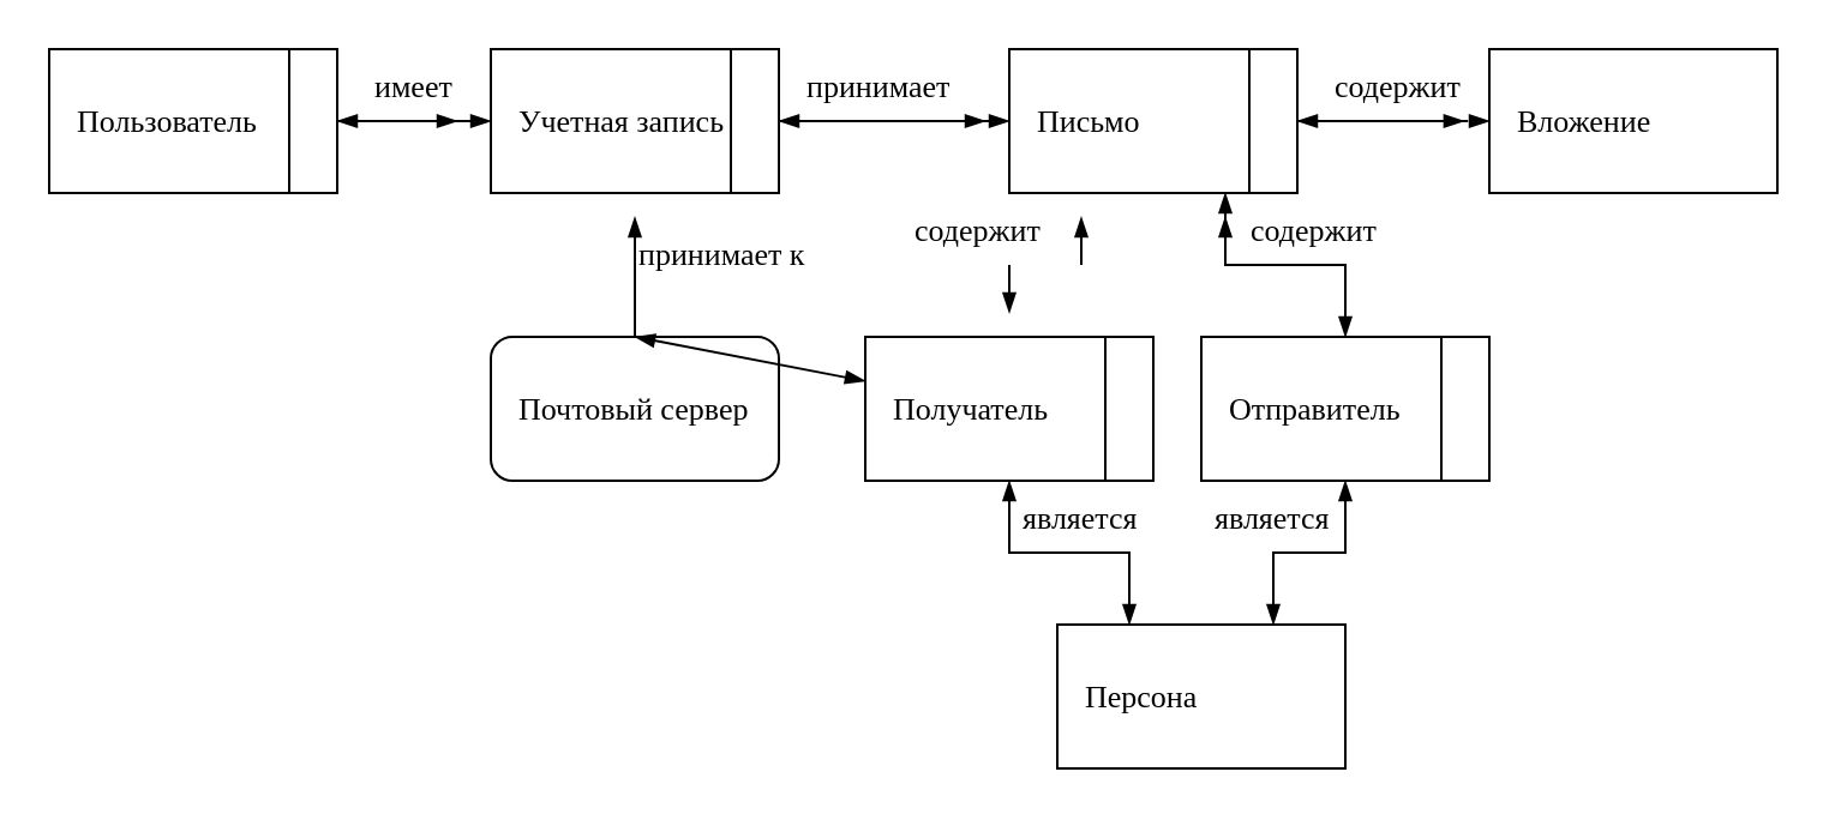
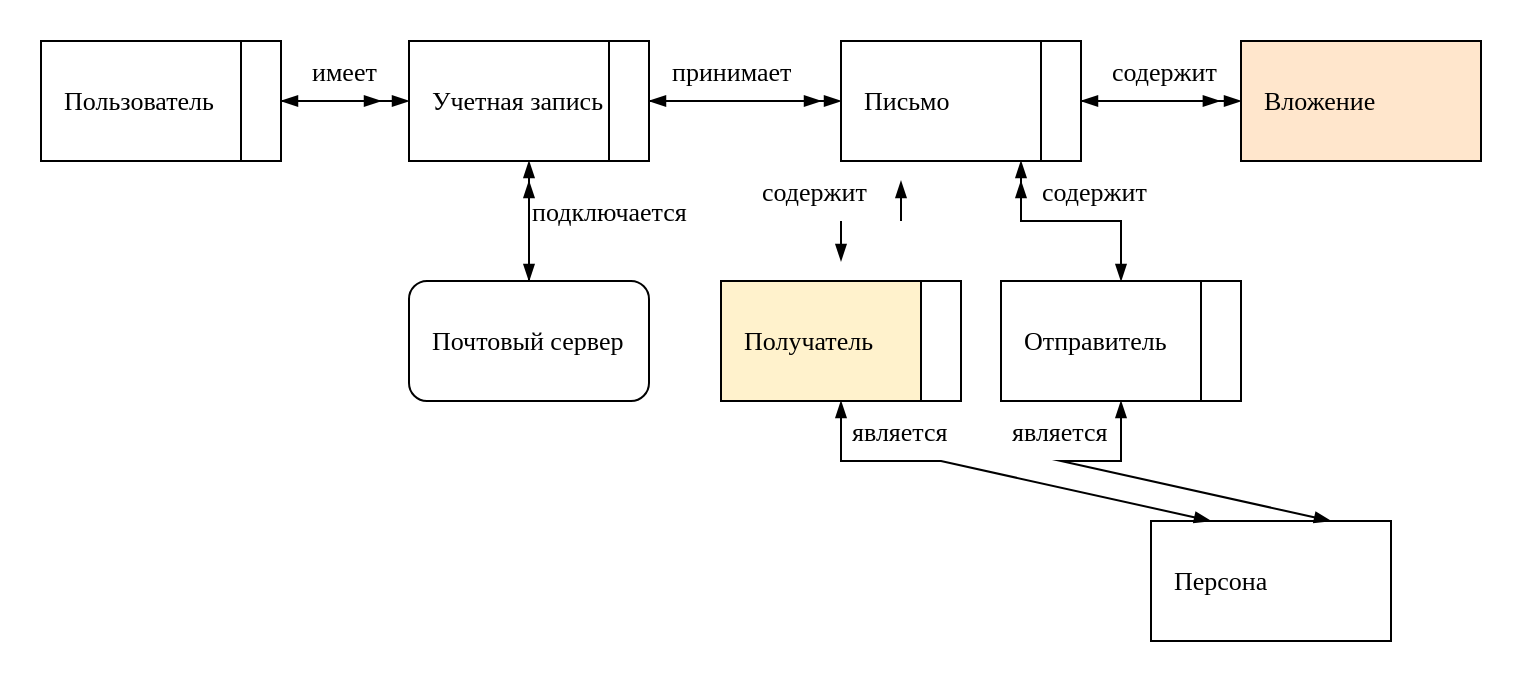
- <mxCell id="20" value="" style="endArrow=blockThin;startArrow=blockThin;html=1;rounded=0;fontFamily=Times New Roman;fontSize=13;entryX=0;entryY=0.5;entryDx=0;entryDy=0;exitX=1;exitY=0.5;exitDx=0;exitDy=0;endFill=1;startFill=1;dashed=1;" edge="1" parent="1" source="5" target="9"><mxGeometry width="50" height="50" relative="1" as="geometry"><mxPoint x="490" y="210" as="sourcePoint" /><mxPoint x="520" y="150" as="targetPoint" /></mxGeometry></mxCell>
+ <mxCell id="20" value="" style="endArrow=blockThin;startArrow=blockThin;html=1;rounded=0;fontFamily=Times New Roman;fontSize=13;entryX=0;entryY=0.5;entryDx=0;entryDy=0;exitX=1;exitY=0.5;exitDx=0;exitDy=0;endFill=1;startFill=1;" edge="1" parent="1" source="5" target="9"><mxGeometry width="50" height="50" relative="1" as="geometry"><mxPoint x="490" y="210" as="sourcePoint" /><mxPoint x="520" y="150" as="targetPoint" /></mxGeometry></mxCell>
- <mxCell id="9" value="Вложение" style="rounded=0;whiteSpace=wrap;html=1;fontFamily=Times New Roman;fontSize=13;align=left;spacingLeft=10;" vertex="1" parent="1"><mxGeometry x="620" y="20" width="120" height="60" as="geometry" /></mxCell>
+ <mxCell id="9" value="Вложение" style="rounded=0;whiteSpace=wrap;html=1;fontFamily=Times New Roman;fontSize=13;align=left;spacingLeft=10;fillColor=#ffe6cc;" vertex="1" parent="1"><mxGeometry x="620" y="20" width="120" height="60" as="geometry" /></mxCell>
- <mxCell id="26" value="принимает к" style="text;strokeColor=none;fillColor=none;align=left;verticalAlign=middle;spacingLeft=4;spacingRight=4;overflow=hidden;points=[[0,0.5],[1,0.5]];portConstraint=eastwest;rotatable=0;fontFamily=Times New Roman;fontSize=13;" vertex="1" parent="1"><mxGeometry x="260" y="90" width="90" height="30" as="geometry" /></mxCell>
+ <mxCell id="26" value="подключается к" style="text;strokeColor=none;fillColor=none;align=left;verticalAlign=middle;spacingLeft=4;spacingRight=4;overflow=hidden;points=[[0,0.5],[1,0.5]];portConstraint=eastwest;rotatable=0;fontFamily=Times New Roman;fontSize=13;" vertex="1" parent="1"><mxGeometry x="260" y="90" width="90" height="30" as="geometry" /></mxCell>
- <mxCell id="15" value="" style="endArrow=blockThin;startArrow=blockThin;html=1;rounded=0;fontFamily=Times New Roman;fontSize=13;exitX=0.5;exitY=0;exitDx=0;exitDy=0;endFill=1;startFill=1;" edge="1" parent="1" source="4" target="6"><mxGeometry width="50" height="50" relative="1" as="geometry"><mxPoint x="440" y="160" as="sourcePoint" /><mxPoint x="470" y="100" as="targetPoint" /></mxGeometry></mxCell>
+ <mxCell id="15" value="" style="endArrow=blockThin;startArrow=blockThin;html=1;rounded=0;fontFamily=Times New Roman;fontSize=13;entryX=0.5;entryY=1;entryDx=0;entryDy=0;exitX=0.5;exitY=0;exitDx=0;exitDy=0;endFill=1;startFill=1;" edge="1" parent="1" source="4" target="3"><mxGeometry width="50" height="50" relative="1" as="geometry"><mxPoint x="440" y="160" as="sourcePoint" /><mxPoint x="470" y="100" as="targetPoint" /></mxGeometry></mxCell>
- <mxCell id="6" value="Получатель" style="rounded=0;whiteSpace=wrap;html=1;fontFamily=Times New Roman;fontSize=13;align=left;spacingLeft=10;" vertex="1" parent="1"><mxGeometry x="360" y="140" width="120" height="60" as="geometry" /></mxCell>
+ <mxCell id="6" value="Получатель" style="rounded=0;whiteSpace=wrap;html=1;fontFamily=Times New Roman;fontSize=13;align=left;spacingLeft=10;fillColor=#fff2cc;" vertex="1" parent="1"><mxGeometry x="360" y="140" width="120" height="60" as="geometry" /></mxCell>
- <mxCell id="8" value="Персона" style="rounded=0;whiteSpace=wrap;html=1;fontFamily=Times New Roman;fontSize=13;align=left;spacingLeft=10;" vertex="1" parent="1"><mxGeometry x="440" y="260" width="120" height="60" as="geometry" /></mxCell>
+ <mxCell id="8" value="Персона" style="rounded=0;whiteSpace=wrap;html=1;fontFamily=Times New Roman;fontSize=13;align=left;spacingLeft=10;" vertex="1" parent="1"><mxGeometry x="575" y="260" width="120" height="60" as="geometry" /></mxCell>
